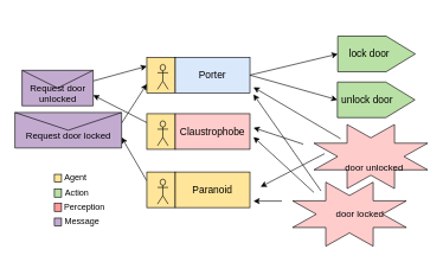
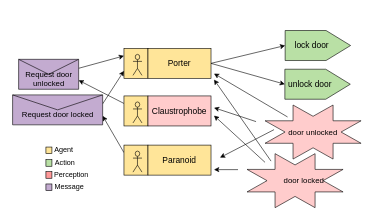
- <mxCell id="5" value="Porter" style="rounded=0;whiteSpace=wrap;html=1;fillColor=#dae8fc;fontSize=14;" parent="1" vertex="1"><mxGeometry x="246" y="80" width="105" height="50" as="geometry" /></mxCell>
+ <mxCell id="5" value="Porter" style="rounded=0;whiteSpace=wrap;html=1;fillColor=#FFE599;fontSize=14;" parent="1" vertex="1"><mxGeometry x="246" y="80" width="105" height="50" as="geometry" /></mxCell>
- <mxCell id="15" value="door unlocked" style="text;html=1;strokeColor=none;fillColor=none;align=center;verticalAlign=middle;whiteSpace=wrap;rounded=0;fontSize=13;" parent="1" vertex="1"><mxGeometry x="481" y="224.38" width="90" height="20" as="geometry" /></mxCell>
+ <mxCell id="15" value="door unlocked" style="text;html=1;strokeColor=none;fillColor=none;align=center;verticalAlign=middle;whiteSpace=wrap;rounded=0;fontSize=13;" parent="1" vertex="1"><mxGeometry x="476" y="209.38" width="90" height="20" as="geometry" /></mxCell>
